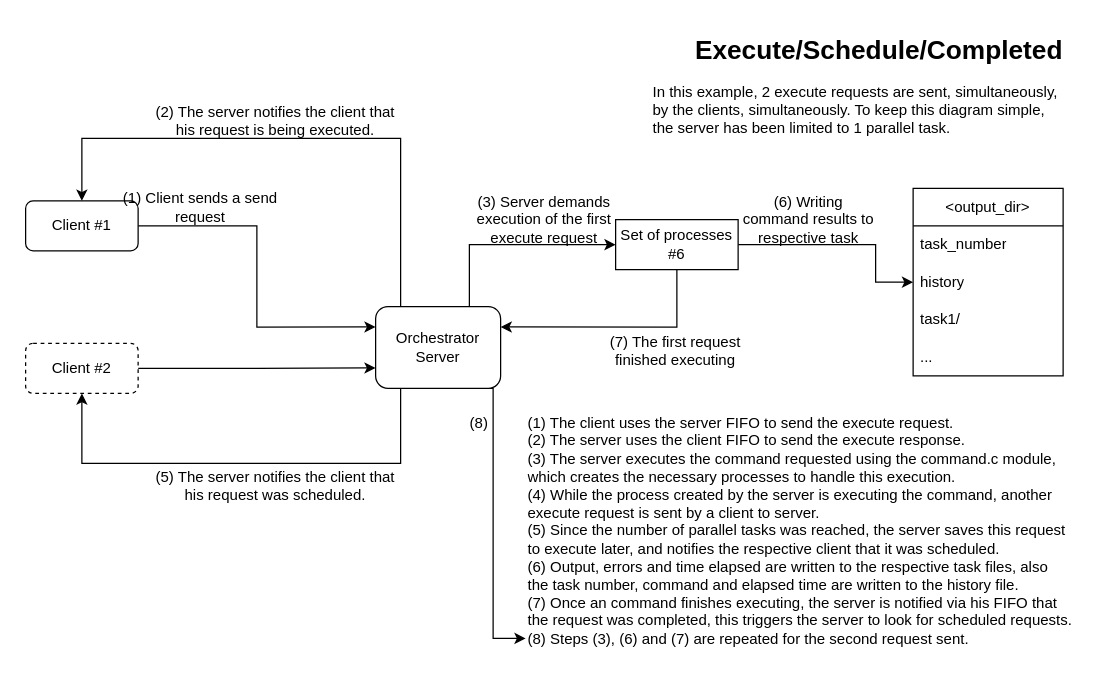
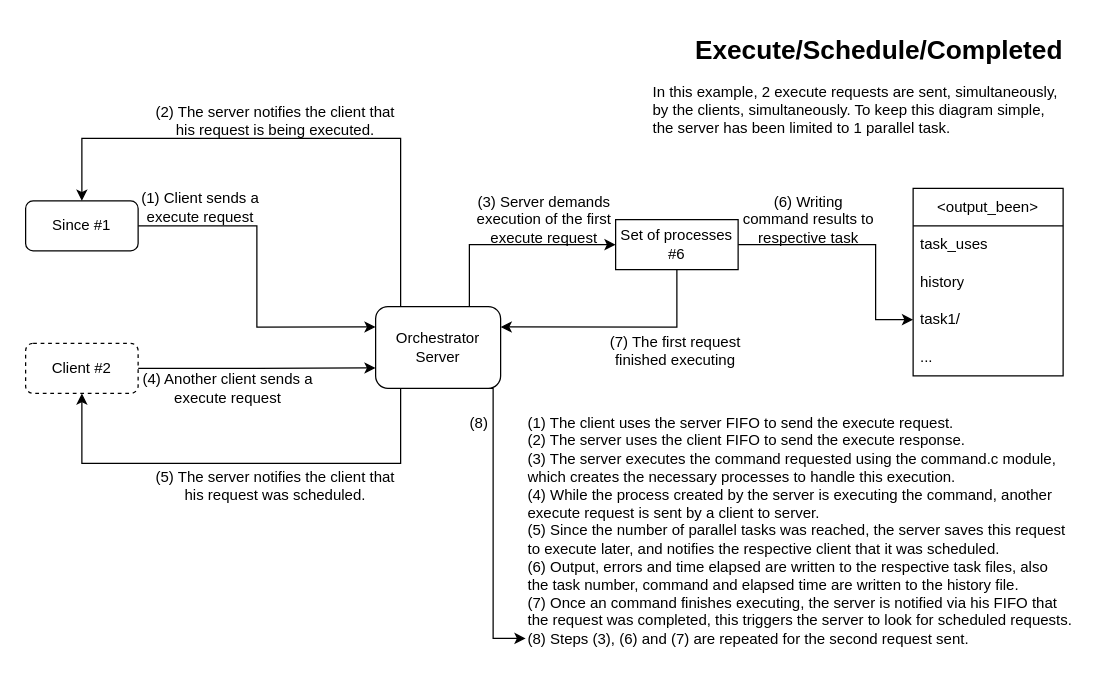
- <mxCell id="6" value="(1) Client sends a send request" style="text;html=1;align=center;verticalAlign=middle;whiteSpace=wrap;rounded=0;" parent="1" vertex="1"><mxGeometry x="90" y="150" width="140" height="30" as="geometry" /></mxCell>
+ <mxCell id="6" value="(1) Client sends a execute request" style="text;html=1;align=center;verticalAlign=middle;whiteSpace=wrap;rounded=0;" parent="1" vertex="1"><mxGeometry x="90" y="150" width="140" height="30" as="geometry" /></mxCell>
- <mxCell id="7" value="&amp;lt;output_dir&amp;gt;" style="swimlane;fontStyle=0;childLayout=stackLayout;horizontal=1;startSize=30;horizontalStack=0;resizeParent=1;resizeParentMax=0;resizeLast=0;collapsible=1;marginBottom=0;whiteSpace=wrap;html=1;" parent="1" vertex="1"><mxGeometry x="730" y="150" width="120" height="150" as="geometry" /></mxCell>
+ <mxCell id="7" value="&amp;lt;output_been&amp;gt;" style="swimlane;fontStyle=0;childLayout=stackLayout;horizontal=1;startSize=30;horizontalStack=0;resizeParent=1;resizeParentMax=0;resizeLast=0;collapsible=1;marginBottom=0;whiteSpace=wrap;html=1;" parent="1" vertex="1"><mxGeometry x="730" y="150" width="120" height="150" as="geometry" /></mxCell>
- <mxCell id="5" value="Client #1" style="rounded=1;whiteSpace=wrap;html=1;" parent="1" vertex="1"><mxGeometry x="20" y="160" width="90" height="40" as="geometry" /></mxCell>
+ <mxCell id="5" value="Since #1" style="rounded=1;whiteSpace=wrap;html=1;" parent="1" vertex="1"><mxGeometry x="20" y="160" width="90" height="40" as="geometry" /></mxCell>
- <mxCell id="8" value="task_number" style="text;strokeColor=none;fillColor=none;align=left;verticalAlign=middle;spacingLeft=4;spacingRight=4;overflow=hidden;points=[[0,0.5],[1,0.5]];portConstraint=eastwest;rotatable=0;whiteSpace=wrap;html=1;" parent="7" vertex="1"><mxGeometry y="30" width="120" height="30" as="geometry" /></mxCell>
+ <mxCell id="8" value="task_uses" style="text;strokeColor=none;fillColor=none;align=left;verticalAlign=middle;spacingLeft=4;spacingRight=4;overflow=hidden;points=[[0,0.5],[1,0.5]];portConstraint=eastwest;rotatable=0;whiteSpace=wrap;html=1;" parent="7" vertex="1"><mxGeometry y="30" width="120" height="30" as="geometry" /></mxCell>
- <mxCell id="24" style="edgeStyle=orthogonalEdgeStyle;rounded=0;orthogonalLoop=1;jettySize=auto;html=1;entryX=0;entryY=0.5;entryDx=0;entryDy=0;" edge="1" parent="1" source="25" target="9"><mxGeometry relative="1" as="geometry"><Array as="points"><mxPoint x="700" y="195" /><mxPoint x="700" y="225" /></Array></mxGeometry></mxCell>
+ <mxCell id="23" style="edgeStyle=orthogonalEdgeStyle;rounded=0;orthogonalLoop=1;jettySize=auto;html=1;exitX=1;exitY=0.5;exitDx=0;exitDy=0;entryX=0;entryY=0.5;entryDx=0;entryDy=0;" parent="1" source="25" target="10" edge="1"><mxGeometry relative="1" as="geometry"><Array as="points"><mxPoint x="700" y="195" /><mxPoint x="700" y="255" /></Array><mxPoint x="620" y="250" as="targetPoint" /></mxGeometry></mxCell>
+ <mxCell id="20" value="(4) Another client sends a execute request" style="text;html=1;align=center;verticalAlign=middle;whiteSpace=wrap;rounded=0;" parent="1" vertex="1"><mxGeometry x="112" y="295" width="140" height="30" as="geometry" /></mxCell>
